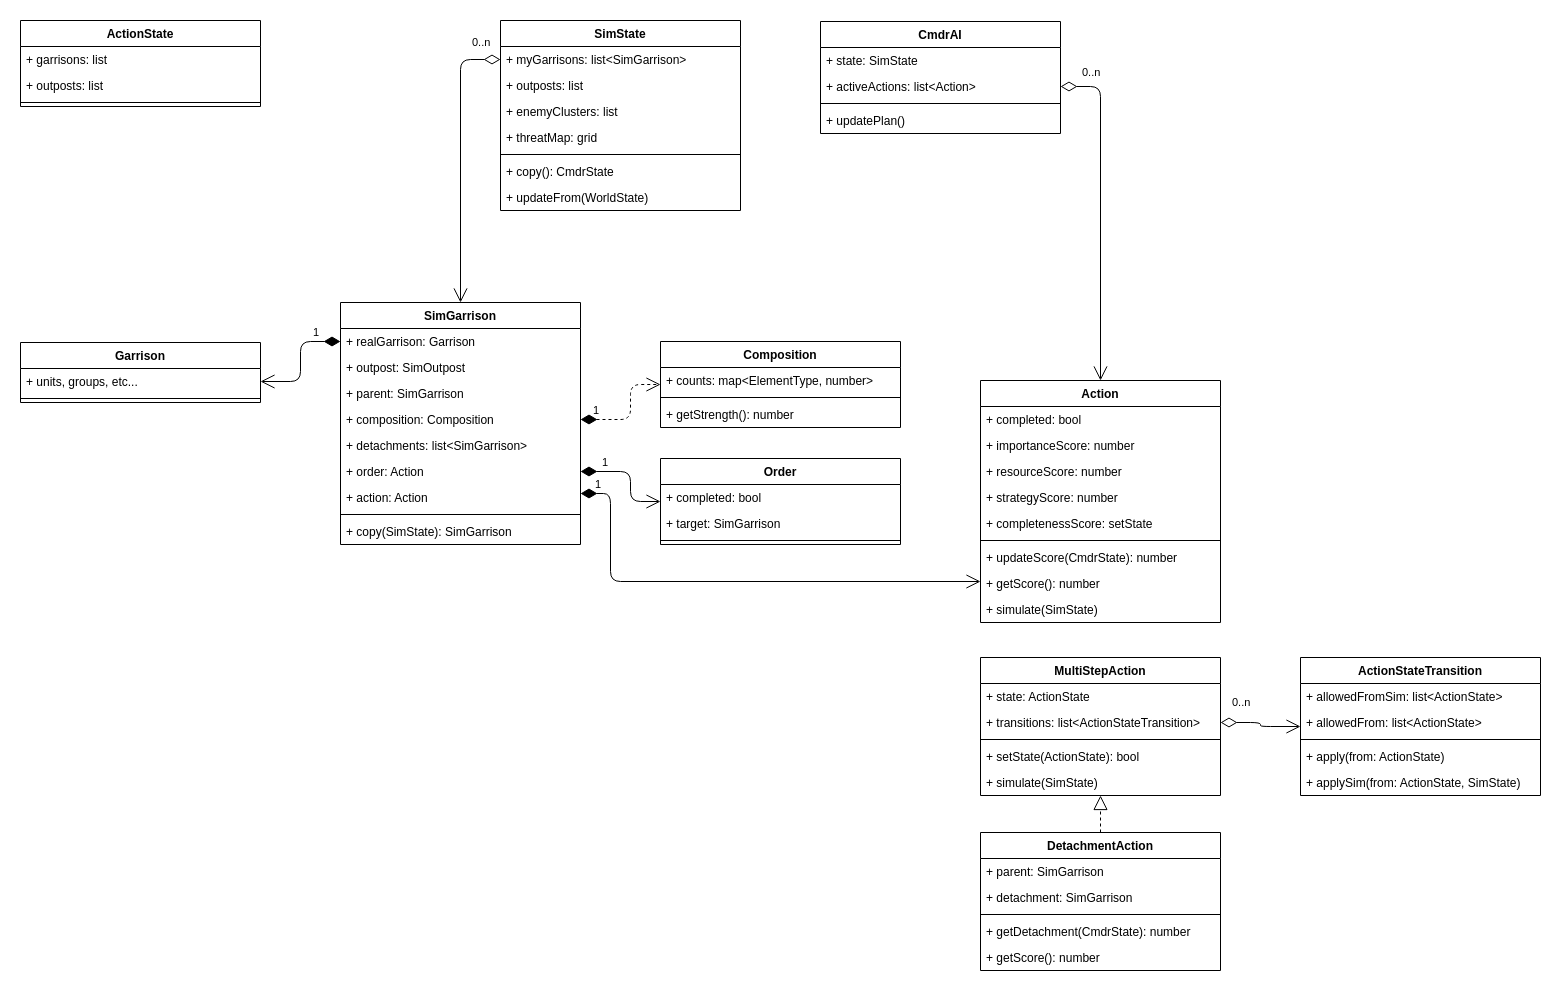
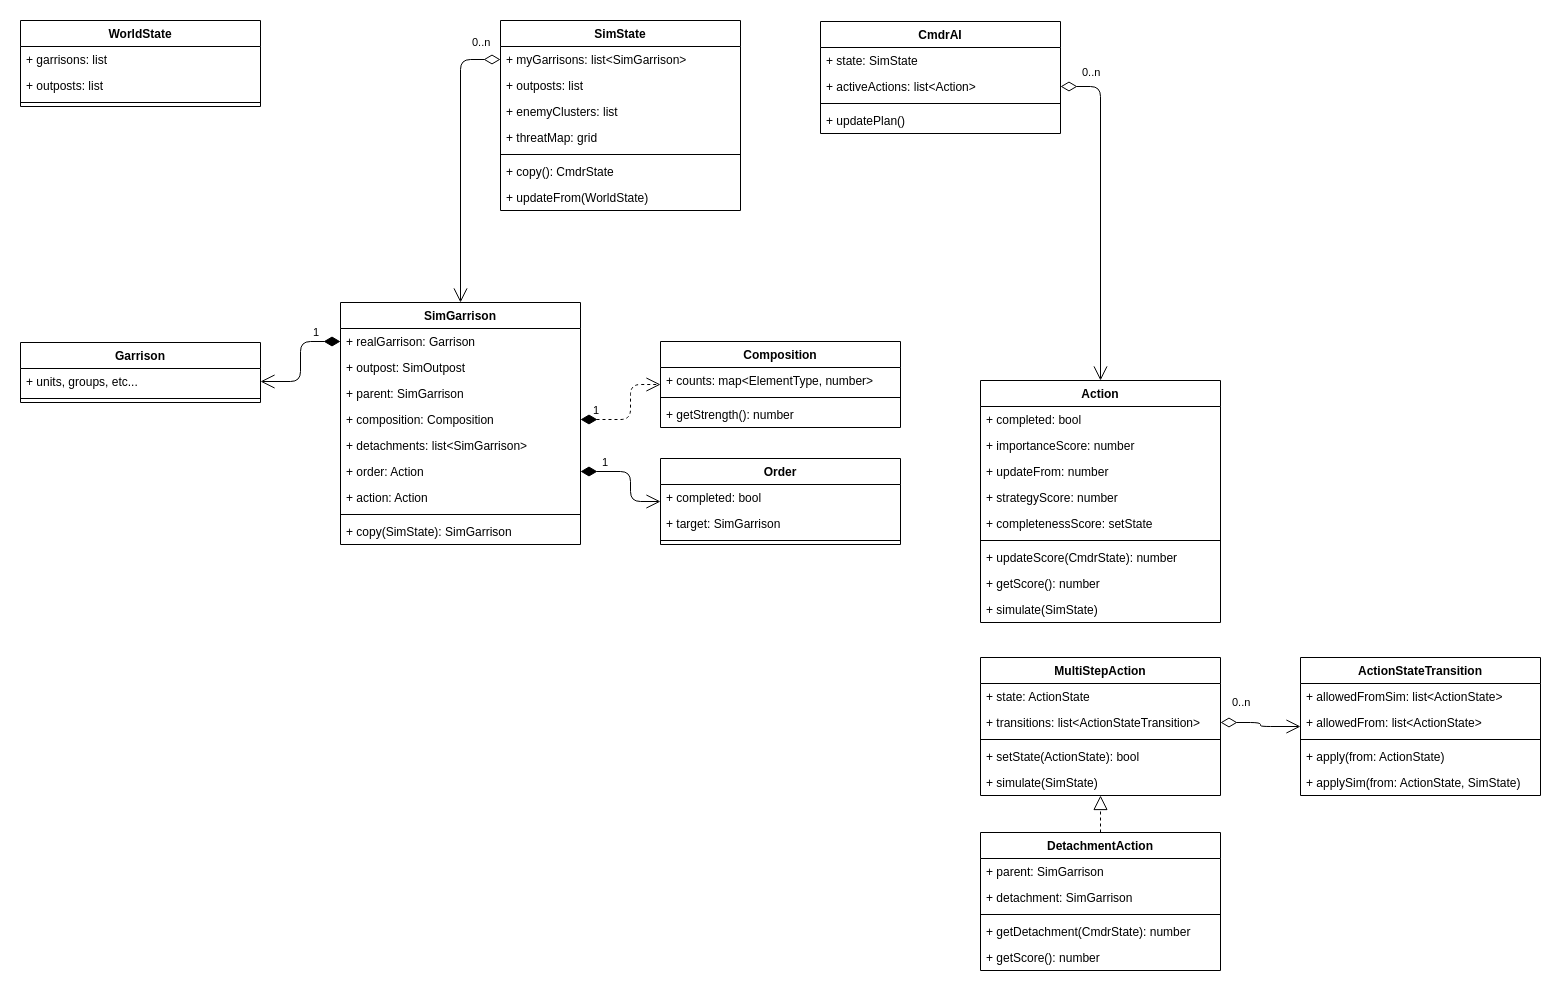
- <mxCell id="2" value="ActionState" style="swimlane;fontStyle=1;align=center;verticalAlign=top;childLayout=stackLayout;horizontal=1;startSize=26;horizontalStack=0;resizeParent=1;resizeParentMax=0;resizeLast=0;collapsible=1;marginBottom=0;" parent="1" vertex="1"><mxGeometry x="20" y="20" width="240" height="86" as="geometry" /></mxCell>
+ <mxCell id="2" value="WorldState" style="swimlane;fontStyle=1;align=center;verticalAlign=top;childLayout=stackLayout;horizontal=1;startSize=26;horizontalStack=0;resizeParent=1;resizeParentMax=0;resizeLast=0;collapsible=1;marginBottom=0;" parent="1" vertex="1"><mxGeometry x="20" y="20" width="240" height="86" as="geometry" /></mxCell>
- <mxCell id="22" value="+ resourceScore: number" style="text;strokeColor=none;fillColor=none;align=left;verticalAlign=top;spacingLeft=4;spacingRight=4;overflow=hidden;rotatable=0;points=[[0,0.5],[1,0.5]];portConstraint=eastwest;" parent="19" vertex="1"><mxGeometry y="78" width="240" height="26" as="geometry" /></mxCell>
+ <mxCell id="22" value="+ updateFrom: number" style="text;strokeColor=none;fillColor=none;align=left;verticalAlign=top;spacingLeft=4;spacingRight=4;overflow=hidden;rotatable=0;points=[[0,0.5],[1,0.5]];portConstraint=eastwest;" parent="19" vertex="1"><mxGeometry y="78" width="240" height="26" as="geometry" /></mxCell>
- <mxCell id="71" value="1" style="endArrow=open;html=1;endSize=12;startArrow=diamondThin;startSize=14;startFill=1;edgeStyle=orthogonalEdgeStyle;align=left;verticalAlign=bottom;" edge="1" parent="1" source="40" target="19"><mxGeometry x="-0.945" relative="1" as="geometry"><mxPoint x="580" y="493" as="sourcePoint" /><mxPoint x="980" y="463" as="targetPoint" /><mxPoint as="offset" /><Array as="points"><mxPoint x="610" y="493" /><mxPoint x="610" y="581" /></Array></mxGeometry></mxCell>
